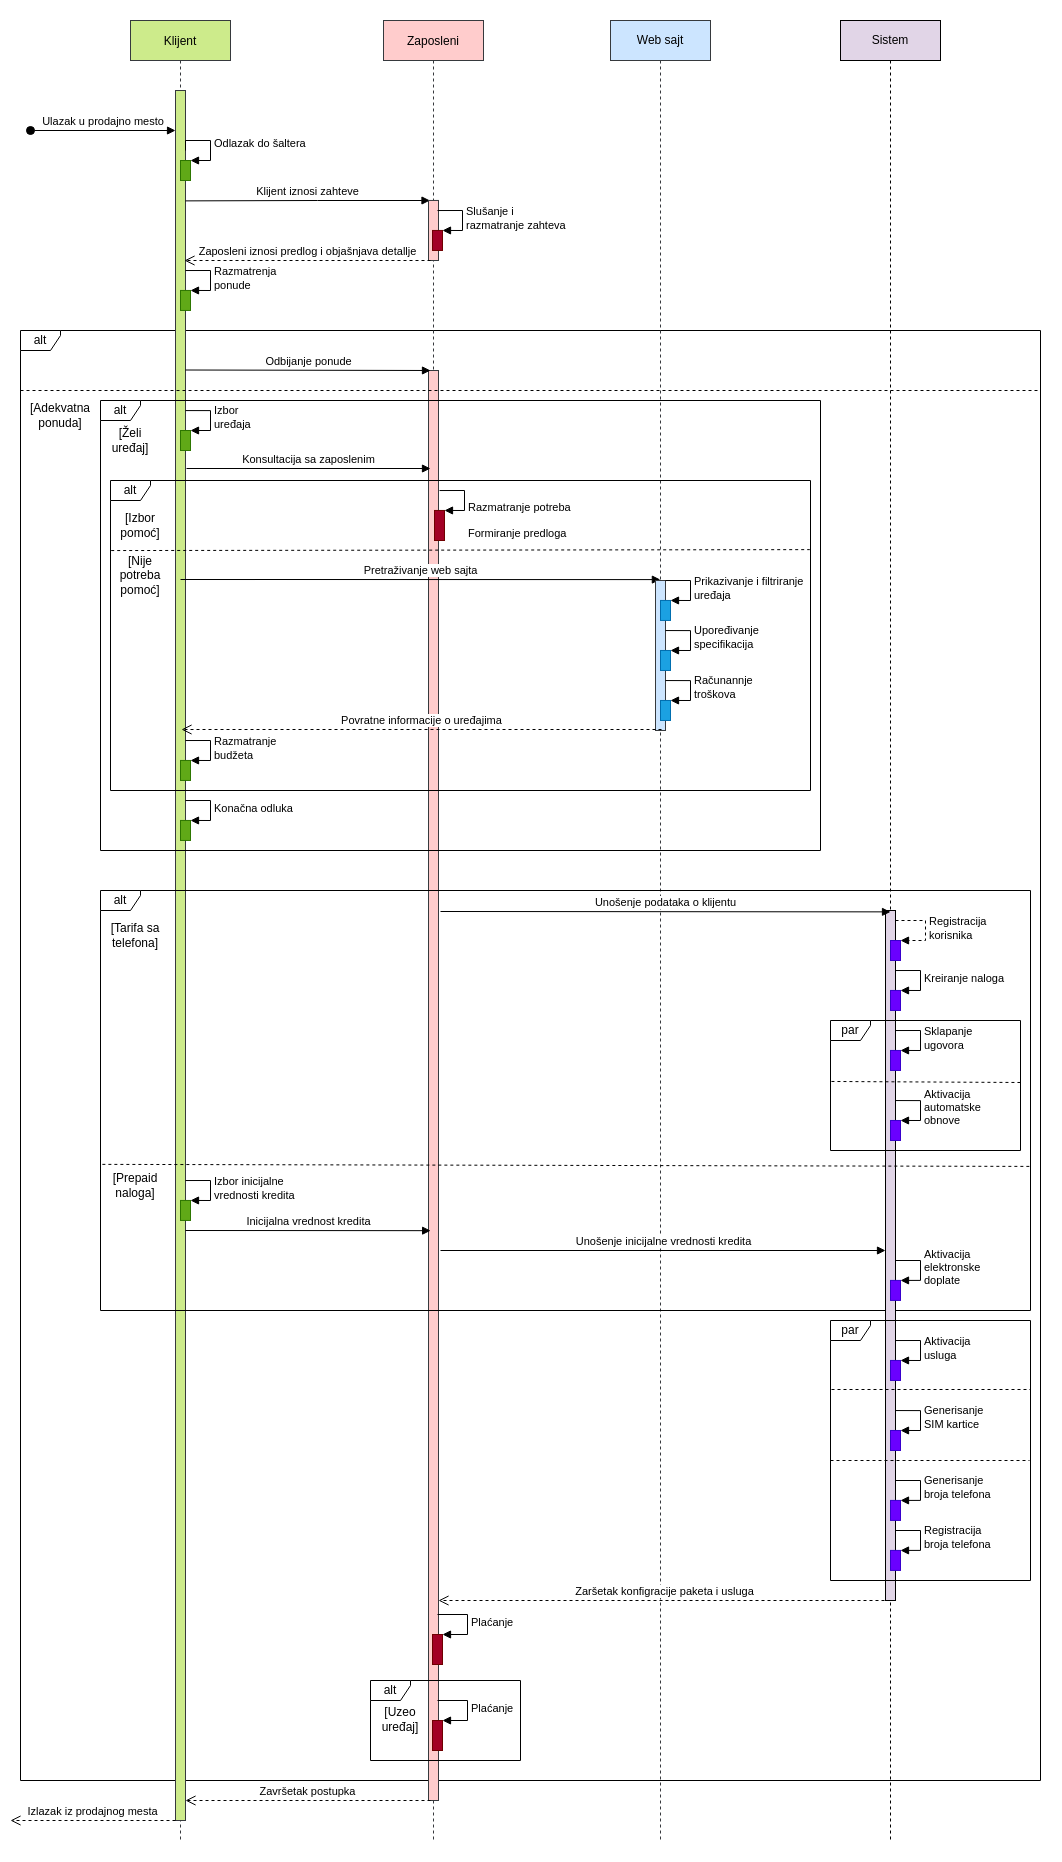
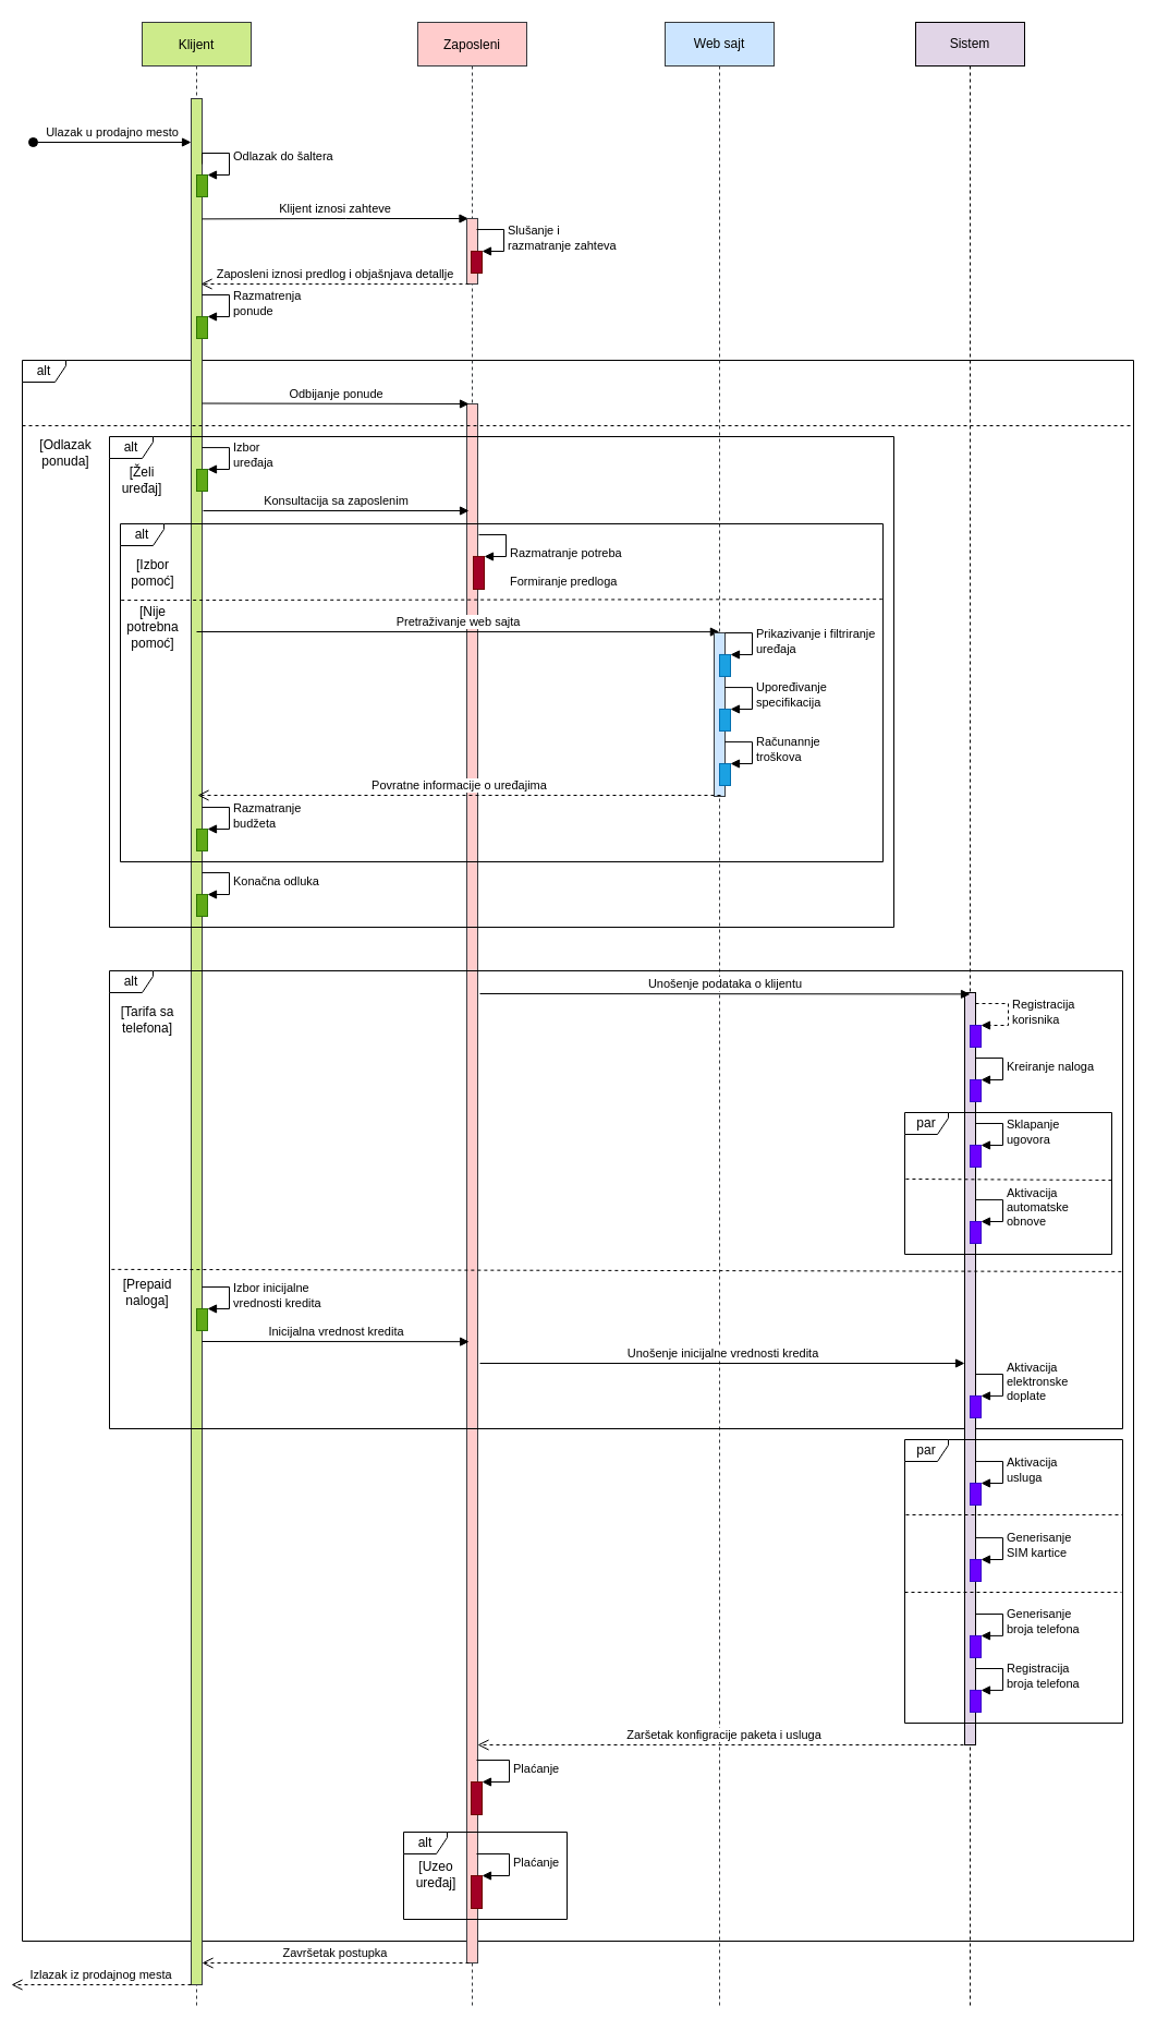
- <mxCell id="23" value="[Adekvatna ponuda]" style="text;html=1;strokeColor=none;fillColor=none;align=center;verticalAlign=middle;whiteSpace=wrap;rounded=0;" vertex="1" parent="1"><mxGeometry x="30" y="400" width="60" height="30" as="geometry" /></mxCell>
+ <mxCell id="23" value="[Odlazak ponuda]" style="text;html=1;strokeColor=none;fillColor=none;align=center;verticalAlign=middle;whiteSpace=wrap;rounded=0;" vertex="1" parent="1"><mxGeometry x="30" y="400" width="60" height="30" as="geometry" /></mxCell>
- <mxCell id="34" value="[Nije potreba pomoć]" style="text;html=1;strokeColor=none;fillColor=none;align=center;verticalAlign=middle;whiteSpace=wrap;rounded=0;" vertex="1" parent="1"><mxGeometry x="110" y="560" width="60" height="30" as="geometry" /></mxCell>
+ <mxCell id="34" value="[Nije potrebna pomoć]" style="text;html=1;strokeColor=none;fillColor=none;align=center;verticalAlign=middle;whiteSpace=wrap;rounded=0;" vertex="1" parent="1"><mxGeometry x="110" y="560" width="60" height="30" as="geometry" /></mxCell>
